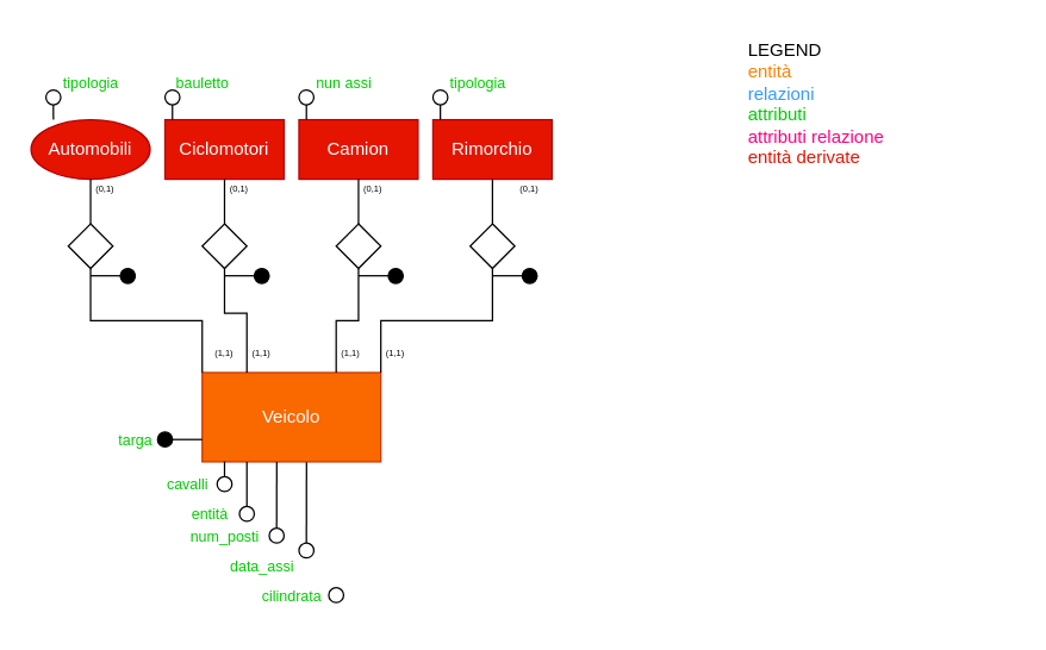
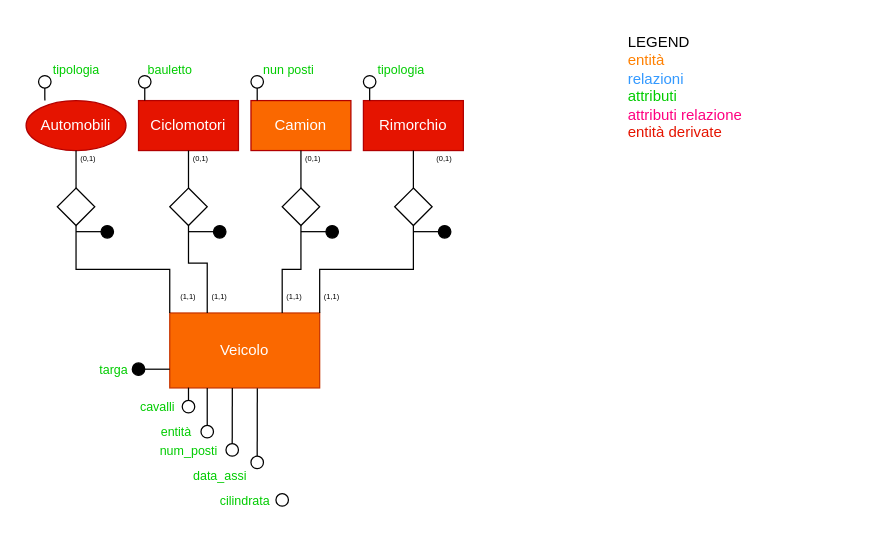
- <mxCell id="62" value="nun assi" style="text;html=1;align=center;verticalAlign=middle;resizable=0;points=[];autosize=1;fontSize=10;fontColor=#00CC00;labelBorderColor=none;" vertex="1" parent="1"><mxGeometry x="200" y="40" width="60" height="30" as="geometry" /></mxCell>
+ <mxCell id="62" value="nun posti" style="text;html=1;align=center;verticalAlign=middle;resizable=0;points=[];autosize=1;fontSize=10;fontColor=#00CC00;labelBorderColor=none;" vertex="1" parent="1"><mxGeometry x="200" y="40" width="60" height="30" as="geometry" /></mxCell>
- <mxCell id="5" value="Camion" style="rounded=0;whiteSpace=wrap;html=1;fillColor=#e51400;strokeColor=#B20000;fontColor=#ffffff;" parent="1" vertex="1"><mxGeometry x="200" y="80" width="80" height="40" as="geometry" /></mxCell>
+ <mxCell id="5" value="Camion" style="rounded=0;whiteSpace=wrap;html=1;fillColor=#fa6800;strokeColor=#B20000;fontColor=#ffffff;" parent="1" vertex="1"><mxGeometry x="200" y="80" width="80" height="40" as="geometry" /></mxCell>
